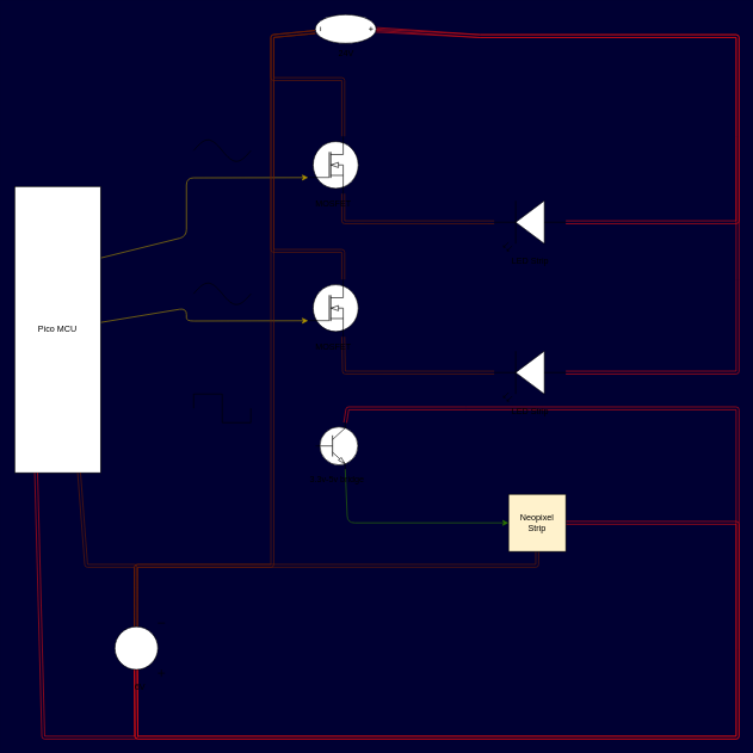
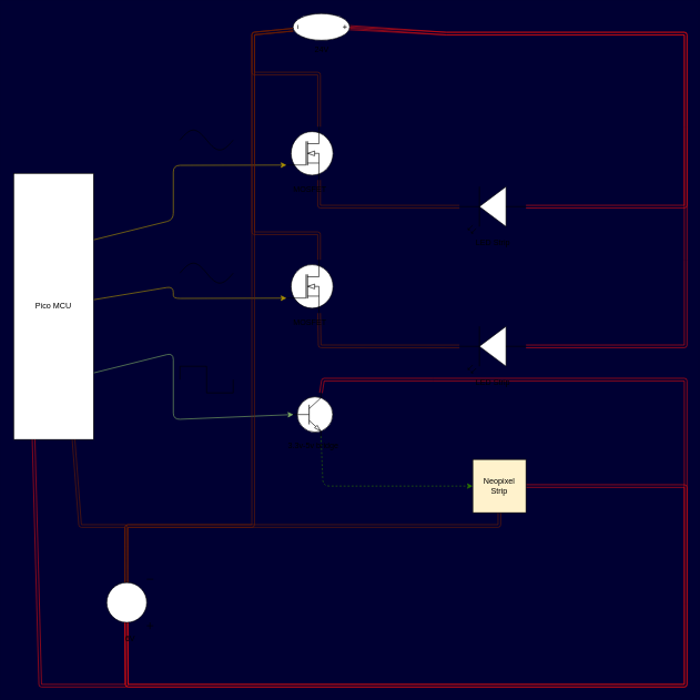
+ <mxCell id="4" style="edgeStyle=none;html=1;exitX=1;exitY=0.75;exitDx=0;exitDy=0;entryX=0;entryY=0.5;entryDx=0;entryDy=0;entryPerimeter=0;fillColor=#d5e8d4;strokeColor=#82b366;" edge="1" parent="1" source="5" target="11"><mxGeometry relative="1" as="geometry"><Array as="points"><mxPoint x="260" y="530" /><mxPoint x="260" y="630" /></Array></mxGeometry></mxCell>
- <mxCell id="10" style="edgeStyle=none;html=1;exitX=0.7;exitY=1;exitDx=0;exitDy=0;exitPerimeter=0;strokeColor=#2D7600;fillColor=#60a917;entryX=0;entryY=0.5;entryDx=0;entryDy=0;" edge="1" parent="1" source="11" target="29"><mxGeometry relative="1" as="geometry"><mxPoint x="690" y="725" as="targetPoint" /><Array as="points"><mxPoint x="485" y="730" /></Array></mxGeometry></mxCell>
+ <mxCell id="10" style="edgeStyle=none;html=1;exitX=0.7;exitY=1;exitDx=0;exitDy=0;exitPerimeter=0;strokeColor=#2D7600;fillColor=#60a917;entryX=0;entryY=0.5;entryDx=0;entryDy=0;dashed=1;" edge="1" parent="1" source="11" target="29"><mxGeometry relative="1" as="geometry"><mxPoint x="690" y="725" as="targetPoint" /><Array as="points"><mxPoint x="485" y="730" /></Array></mxGeometry></mxCell>
